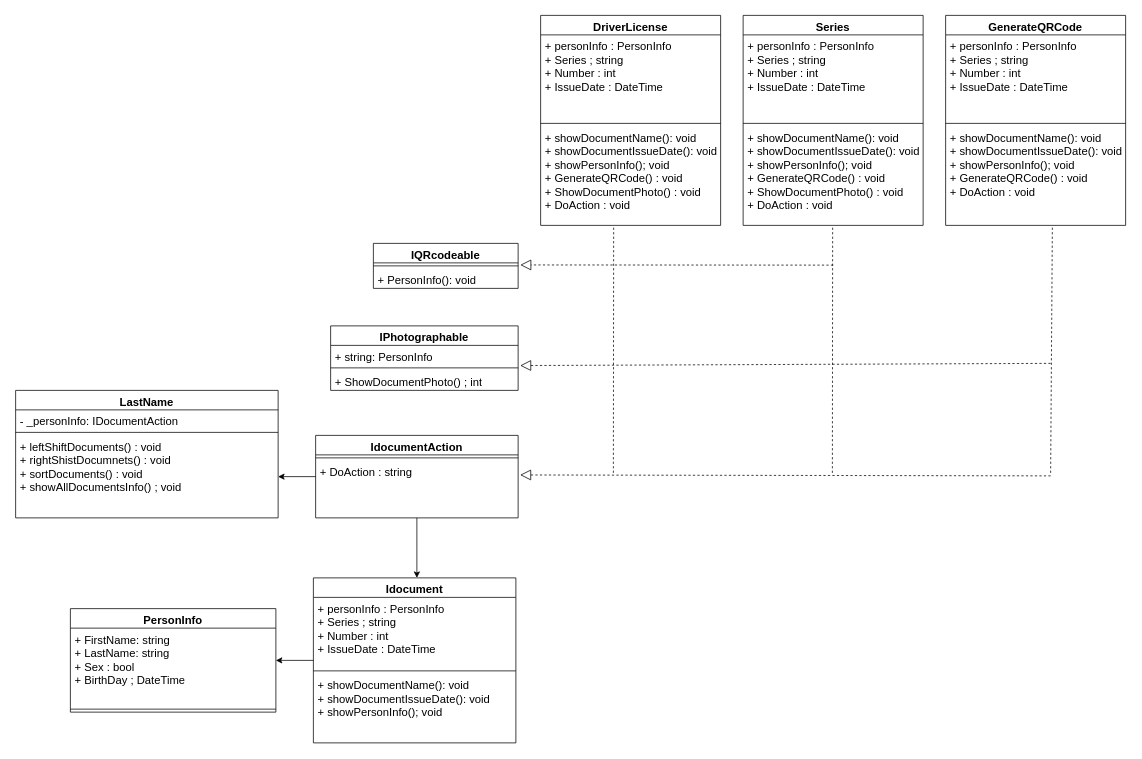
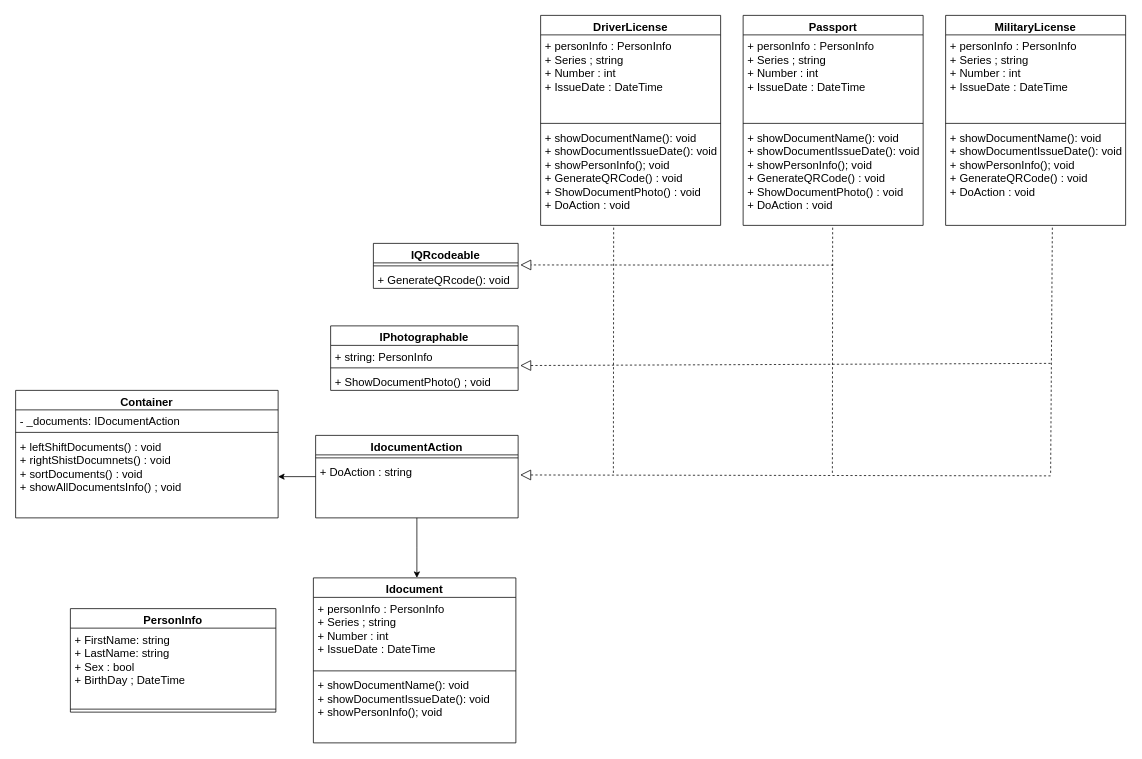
- <mxCell id="34" value="Series" style="swimlane;fontStyle=1;align=center;verticalAlign=top;childLayout=stackLayout;horizontal=1;startSize=26;horizontalStack=0;resizeParent=1;resizeParentMax=0;resizeLast=0;collapsible=1;marginBottom=0;whiteSpace=wrap;html=1;fontSize=15;" vertex="1" parent="1"><mxGeometry x="990" y="20" width="240" height="280" as="geometry" /></mxCell>
+ <mxCell id="34" value="Passport" style="swimlane;fontStyle=1;align=center;verticalAlign=top;childLayout=stackLayout;horizontal=1;startSize=26;horizontalStack=0;resizeParent=1;resizeParentMax=0;resizeLast=0;collapsible=1;marginBottom=0;whiteSpace=wrap;html=1;fontSize=15;" vertex="1" parent="1"><mxGeometry x="990" y="20" width="240" height="280" as="geometry" /></mxCell>
- <mxCell id="29" value="GenerateQRCode" style="swimlane;fontStyle=1;align=center;verticalAlign=top;childLayout=stackLayout;horizontal=1;startSize=26;horizontalStack=0;resizeParent=1;resizeParentMax=0;resizeLast=0;collapsible=1;marginBottom=0;whiteSpace=wrap;html=1;fontSize=15;" vertex="1" parent="1"><mxGeometry x="1260" y="20" width="240" height="280" as="geometry" /></mxCell>
+ <mxCell id="29" value="MilitaryLicense" style="swimlane;fontStyle=1;align=center;verticalAlign=top;childLayout=stackLayout;horizontal=1;startSize=26;horizontalStack=0;resizeParent=1;resizeParentMax=0;resizeLast=0;collapsible=1;marginBottom=0;whiteSpace=wrap;html=1;fontSize=15;" vertex="1" parent="1"><mxGeometry x="1260" y="20" width="240" height="280" as="geometry" /></mxCell>
- <mxCell id="22" value="+ PersonInfo(): void" style="text;strokeColor=none;fillColor=none;align=left;verticalAlign=top;spacingLeft=4;spacingRight=4;overflow=hidden;rotatable=0;points=[[0,0.5],[1,0.5]];portConstraint=eastwest;whiteSpace=wrap;html=1;fontSize=15;" vertex="1" parent="20"><mxGeometry y="34" width="193" height="26" as="geometry" /></mxCell>
+ <mxCell id="22" value="+ GenerateQRcode(): void" style="text;strokeColor=none;fillColor=none;align=left;verticalAlign=top;spacingLeft=4;spacingRight=4;overflow=hidden;rotatable=0;points=[[0,0.5],[1,0.5]];portConstraint=eastwest;whiteSpace=wrap;html=1;fontSize=15;" vertex="1" parent="20"><mxGeometry y="34" width="193" height="26" as="geometry" /></mxCell>
- <mxCell id="26" value="+ ShowDocumentPhoto() ; int" style="text;strokeColor=none;fillColor=none;align=left;verticalAlign=top;spacingLeft=4;spacingRight=4;overflow=hidden;rotatable=0;points=[[0,0.5],[1,0.5]];portConstraint=eastwest;whiteSpace=wrap;html=1;fontSize=15;" vertex="1" parent="23"><mxGeometry y="60" width="250" height="26" as="geometry" /></mxCell>
+ <mxCell id="26" value="+ ShowDocumentPhoto() ; void" style="text;strokeColor=none;fillColor=none;align=left;verticalAlign=top;spacingLeft=4;spacingRight=4;overflow=hidden;rotatable=0;points=[[0,0.5],[1,0.5]];portConstraint=eastwest;whiteSpace=wrap;html=1;fontSize=15;" vertex="1" parent="23"><mxGeometry y="60" width="250" height="26" as="geometry" /></mxCell>
- <mxCell id="2" value="LastName" style="swimlane;fontStyle=1;align=center;verticalAlign=top;childLayout=stackLayout;horizontal=1;startSize=26;horizontalStack=0;resizeParent=1;resizeParentMax=0;resizeLast=0;collapsible=1;marginBottom=0;whiteSpace=wrap;html=1;fontSize=15;" vertex="1" parent="1"><mxGeometry x="20" y="520" width="350" height="170" as="geometry" /></mxCell>
+ <mxCell id="2" value="Container" style="swimlane;fontStyle=1;align=center;verticalAlign=top;childLayout=stackLayout;horizontal=1;startSize=26;horizontalStack=0;resizeParent=1;resizeParentMax=0;resizeLast=0;collapsible=1;marginBottom=0;whiteSpace=wrap;html=1;fontSize=15;" vertex="1" parent="1"><mxGeometry x="20" y="520" width="350" height="170" as="geometry" /></mxCell>
- <mxCell id="3" value="- _personInfo: IDocumentAction" style="text;strokeColor=none;fillColor=none;align=left;verticalAlign=top;spacingLeft=4;spacingRight=4;overflow=hidden;rotatable=0;points=[[0,0.5],[1,0.5]];portConstraint=eastwest;whiteSpace=wrap;html=1;fontSize=15;" vertex="1" parent="2"><mxGeometry y="26" width="350" height="26" as="geometry" /></mxCell>
+ <mxCell id="3" value="- _documents: IDocumentAction" style="text;strokeColor=none;fillColor=none;align=left;verticalAlign=top;spacingLeft=4;spacingRight=4;overflow=hidden;rotatable=0;points=[[0,0.5],[1,0.5]];portConstraint=eastwest;whiteSpace=wrap;html=1;fontSize=15;" vertex="1" parent="2"><mxGeometry y="26" width="350" height="26" as="geometry" /></mxCell>
- <mxCell id="11" style="edgeStyle=orthogonalEdgeStyle;rounded=0;orthogonalLoop=1;jettySize=auto;html=1;fontSize=15;" edge="1" parent="1" source="12" target="16"><mxGeometry relative="1" as="geometry"><mxPoint x="778" y="890" as="targetPoint" /></mxGeometry></mxCell>
